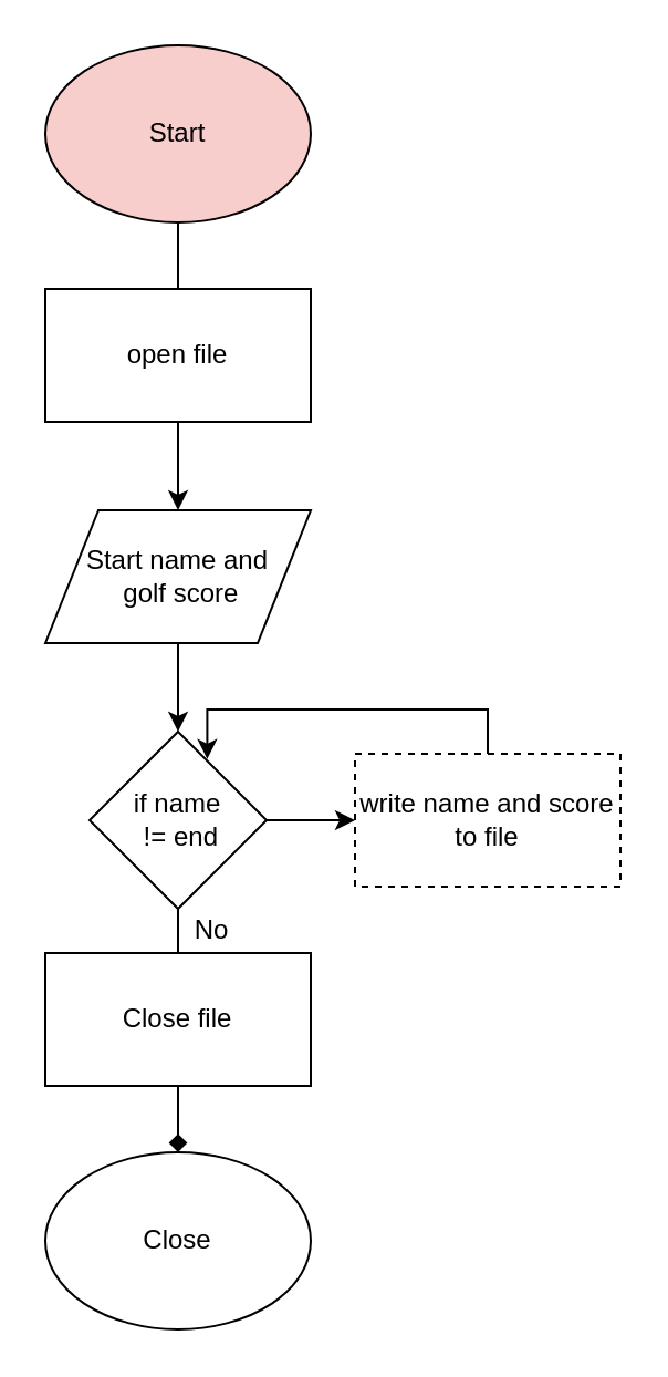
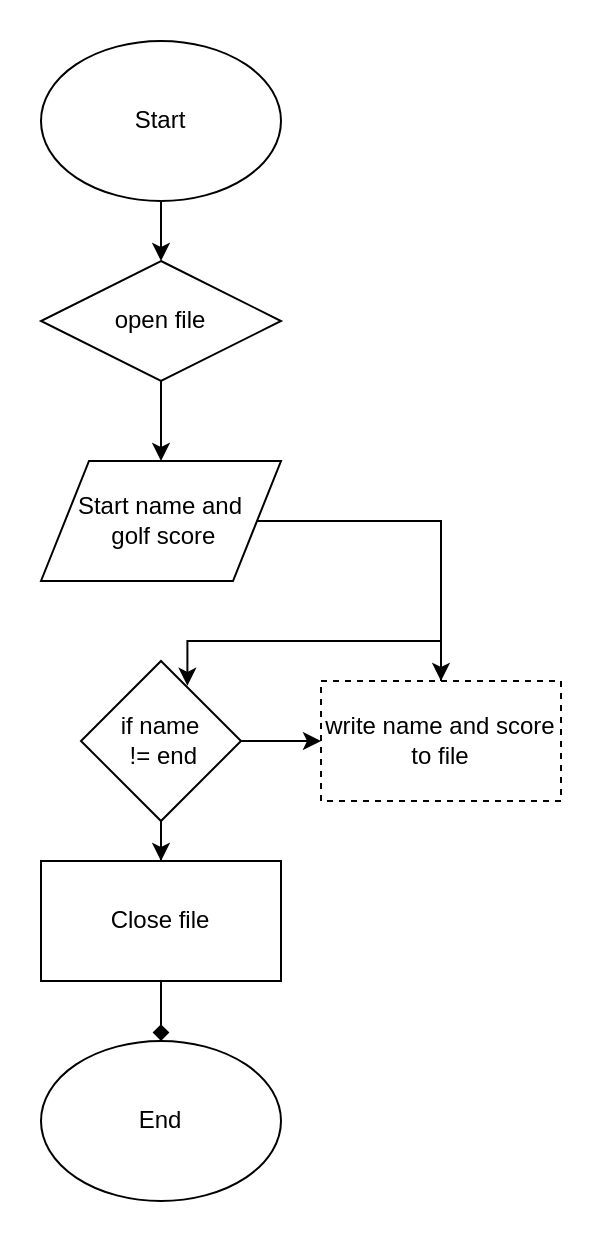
- <mxCell id="3" value="Start" style="ellipse;whiteSpace=wrap;html=1;fillColor=#f8cecc;" vertex="1" parent="1"><mxGeometry x="20" y="20" width="120" height="80" as="geometry" /></mxCell>
+ <mxCell id="3" value="Start" style="ellipse;whiteSpace=wrap;html=1;" vertex="1" parent="1"><mxGeometry x="20" y="20" width="120" height="80" as="geometry" /></mxCell>
- <mxCell id="2" style="edgeStyle=orthogonalEdgeStyle;rounded=0;orthogonalLoop=1;jettySize=auto;html=1;entryX=0.5;entryY=0;entryDx=0;entryDy=0;endArrow=none;" edge="1" parent="1" source="3" target="5"><mxGeometry relative="1" as="geometry" /></mxCell>
+ <mxCell id="2" style="edgeStyle=orthogonalEdgeStyle;rounded=0;orthogonalLoop=1;jettySize=auto;html=1;entryX=0.5;entryY=0;entryDx=0;entryDy=0;" edge="1" parent="1" source="3" target="5"><mxGeometry relative="1" as="geometry" /></mxCell>
- <mxCell id="5" value="open file" style="rounded=0;whiteSpace=wrap;html=1;" vertex="1" parent="1"><mxGeometry x="20" y="130" width="120" height="60" as="geometry" /></mxCell>
+ <mxCell id="5" value="open file" style="rhombus;whiteSpace=wrap;html=1;" vertex="1" parent="1"><mxGeometry x="20" y="130" width="120" height="60" as="geometry" /></mxCell>
- <mxCell id="6" style="edgeStyle=orthogonalEdgeStyle;rounded=0;orthogonalLoop=1;jettySize=auto;html=1;entryX=0.5;entryY=0;entryDx=0;entryDy=0;" edge="1" parent="1" source="7" target="10"><mxGeometry relative="1" as="geometry" /></mxCell>
+ <mxCell id="6" style="edgeStyle=orthogonalEdgeStyle;rounded=0;orthogonalLoop=1;jettySize=auto;html=1;" edge="1" parent="1" source="7" target="12"><mxGeometry relative="1" as="geometry" /></mxCell>
- <mxCell id="16" value="No" style="text;html=1;resizable=0;autosize=1;align=center;verticalAlign=middle;points=[];fillColor=none;strokeColor=none;rounded=0;" vertex="1" parent="1"><mxGeometry x="80" y="410" width="30" height="20" as="geometry" /></mxCell>
- <mxCell id="9" style="edgeStyle=orthogonalEdgeStyle;rounded=0;orthogonalLoop=1;jettySize=auto;html=1;entryX=0.5;entryY=0;entryDx=0;entryDy=0;endArrow=none;" edge="1" parent="1" source="10" target="14"><mxGeometry relative="1" as="geometry" /></mxCell>
+ <mxCell id="9" style="edgeStyle=orthogonalEdgeStyle;rounded=0;orthogonalLoop=1;jettySize=auto;html=1;entryX=0.5;entryY=0;entryDx=0;entryDy=0;" edge="1" parent="1" source="10" target="14"><mxGeometry relative="1" as="geometry" /></mxCell>
- <mxCell id="15" value="Close" style="ellipse;whiteSpace=wrap;html=1;" vertex="1" parent="1"><mxGeometry x="20" y="520" width="120" height="80" as="geometry" /></mxCell>
+ <mxCell id="15" value="End" style="ellipse;whiteSpace=wrap;html=1;" vertex="1" parent="1"><mxGeometry x="20" y="520" width="120" height="80" as="geometry" /></mxCell>
